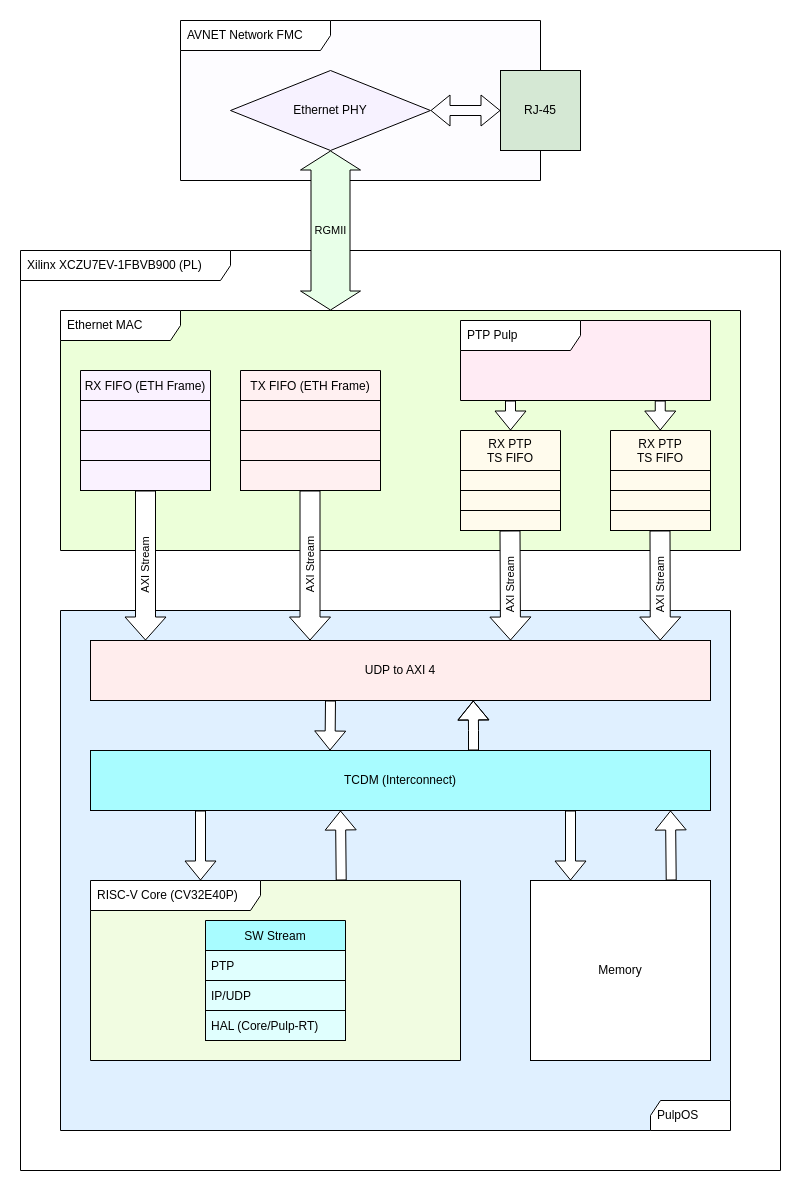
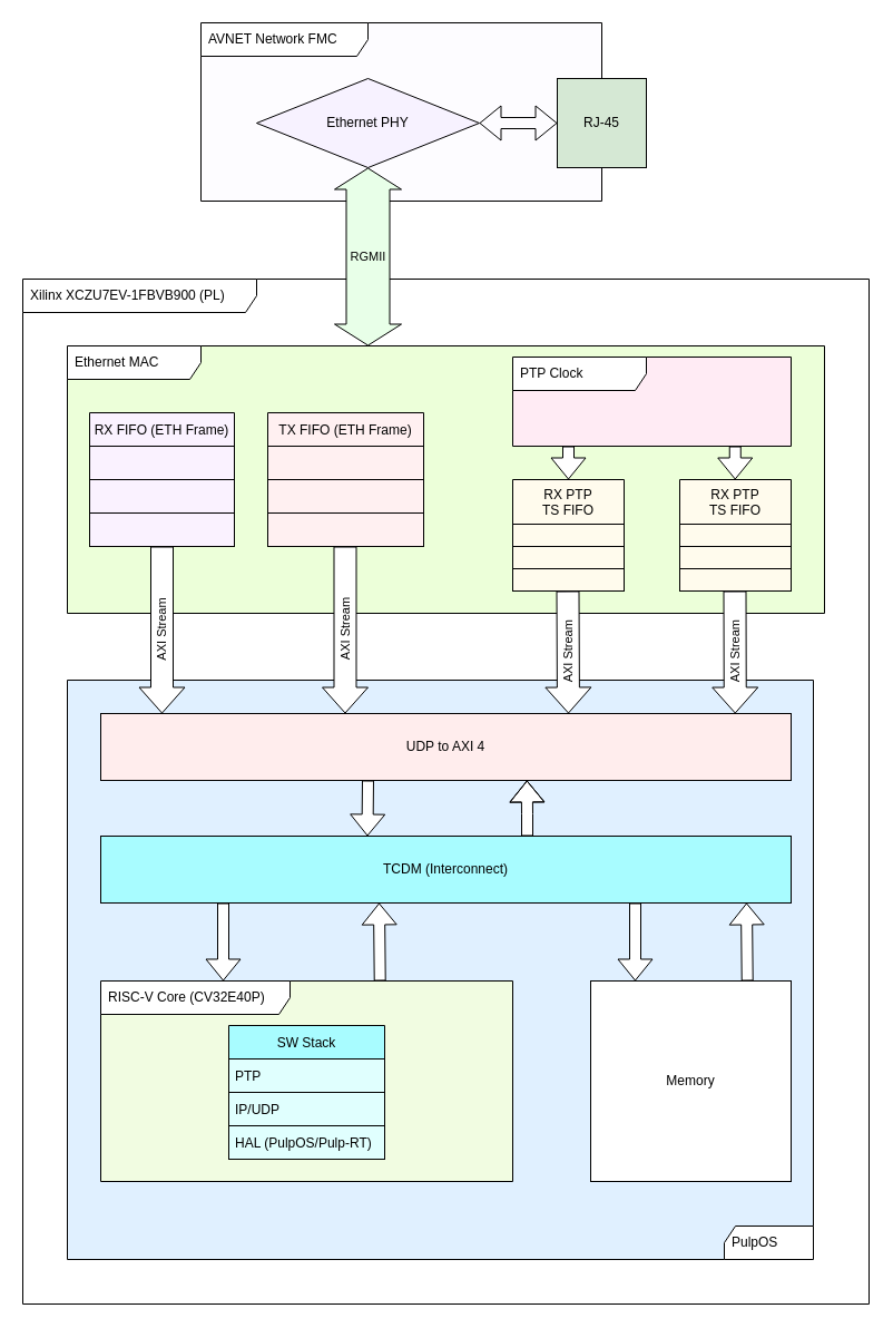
- <mxCell id="22" value="PTP Pulp" style="shape=umlFrame;whiteSpace=wrap;html=1;width=120;height=30;boundedLbl=1;verticalAlign=middle;align=left;spacingLeft=5;fillColor=#FFFFFF;swimlaneFillColor=#FFEBF4;" parent="1" vertex="1"><mxGeometry x="460" y="320" width="250" height="80" as="geometry" /></mxCell>
+ <mxCell id="22" value="PTP Clock" style="shape=umlFrame;whiteSpace=wrap;html=1;width=120;height=30;boundedLbl=1;verticalAlign=middle;align=left;spacingLeft=5;fillColor=#FFFFFF;swimlaneFillColor=#FFEBF4;" parent="1" vertex="1"><mxGeometry x="460" y="320" width="250" height="80" as="geometry" /></mxCell>
- <mxCell id="41" value="SW Stream" style="swimlane;fontStyle=0;childLayout=stackLayout;horizontal=1;startSize=30;horizontalStack=0;resizeParent=1;resizeParentMax=0;resizeLast=0;collapsible=1;marginBottom=0;glass=0;labelBackgroundColor=none;labelBorderColor=none;fontColor=none;strokeColor=default;fillColor=#A8FCFF;gradientColor=none;" parent="1" vertex="1"><mxGeometry x="205" y="920" width="140" height="120" as="geometry" /></mxCell>
+ <mxCell id="41" value="SW Stack" style="swimlane;fontStyle=0;childLayout=stackLayout;horizontal=1;startSize=30;horizontalStack=0;resizeParent=1;resizeParentMax=0;resizeLast=0;collapsible=1;marginBottom=0;glass=0;labelBackgroundColor=none;labelBorderColor=none;fontColor=none;strokeColor=default;fillColor=#A8FCFF;gradientColor=none;" parent="1" vertex="1"><mxGeometry x="205" y="920" width="140" height="120" as="geometry" /></mxCell>
- <mxCell id="44" value="HAL (Core/Pulp-RT)" style="text;strokeColor=default;fillColor=#E0FFFE;align=left;verticalAlign=middle;spacingLeft=4;spacingRight=4;overflow=hidden;points=[[0,0.5],[1,0.5]];portConstraint=eastwest;rotatable=0;glass=0;labelBackgroundColor=none;labelBorderColor=none;fontColor=none;" parent="41" vertex="1"><mxGeometry y="90" width="140" height="30" as="geometry" /></mxCell>
+ <mxCell id="44" value="HAL (PulpOS/Pulp-RT)" style="text;strokeColor=default;fillColor=#E0FFFE;align=left;verticalAlign=middle;spacingLeft=4;spacingRight=4;overflow=hidden;points=[[0,0.5],[1,0.5]];portConstraint=eastwest;rotatable=0;glass=0;labelBackgroundColor=none;labelBorderColor=none;fontColor=none;" parent="41" vertex="1"><mxGeometry y="90" width="140" height="30" as="geometry" /></mxCell>
